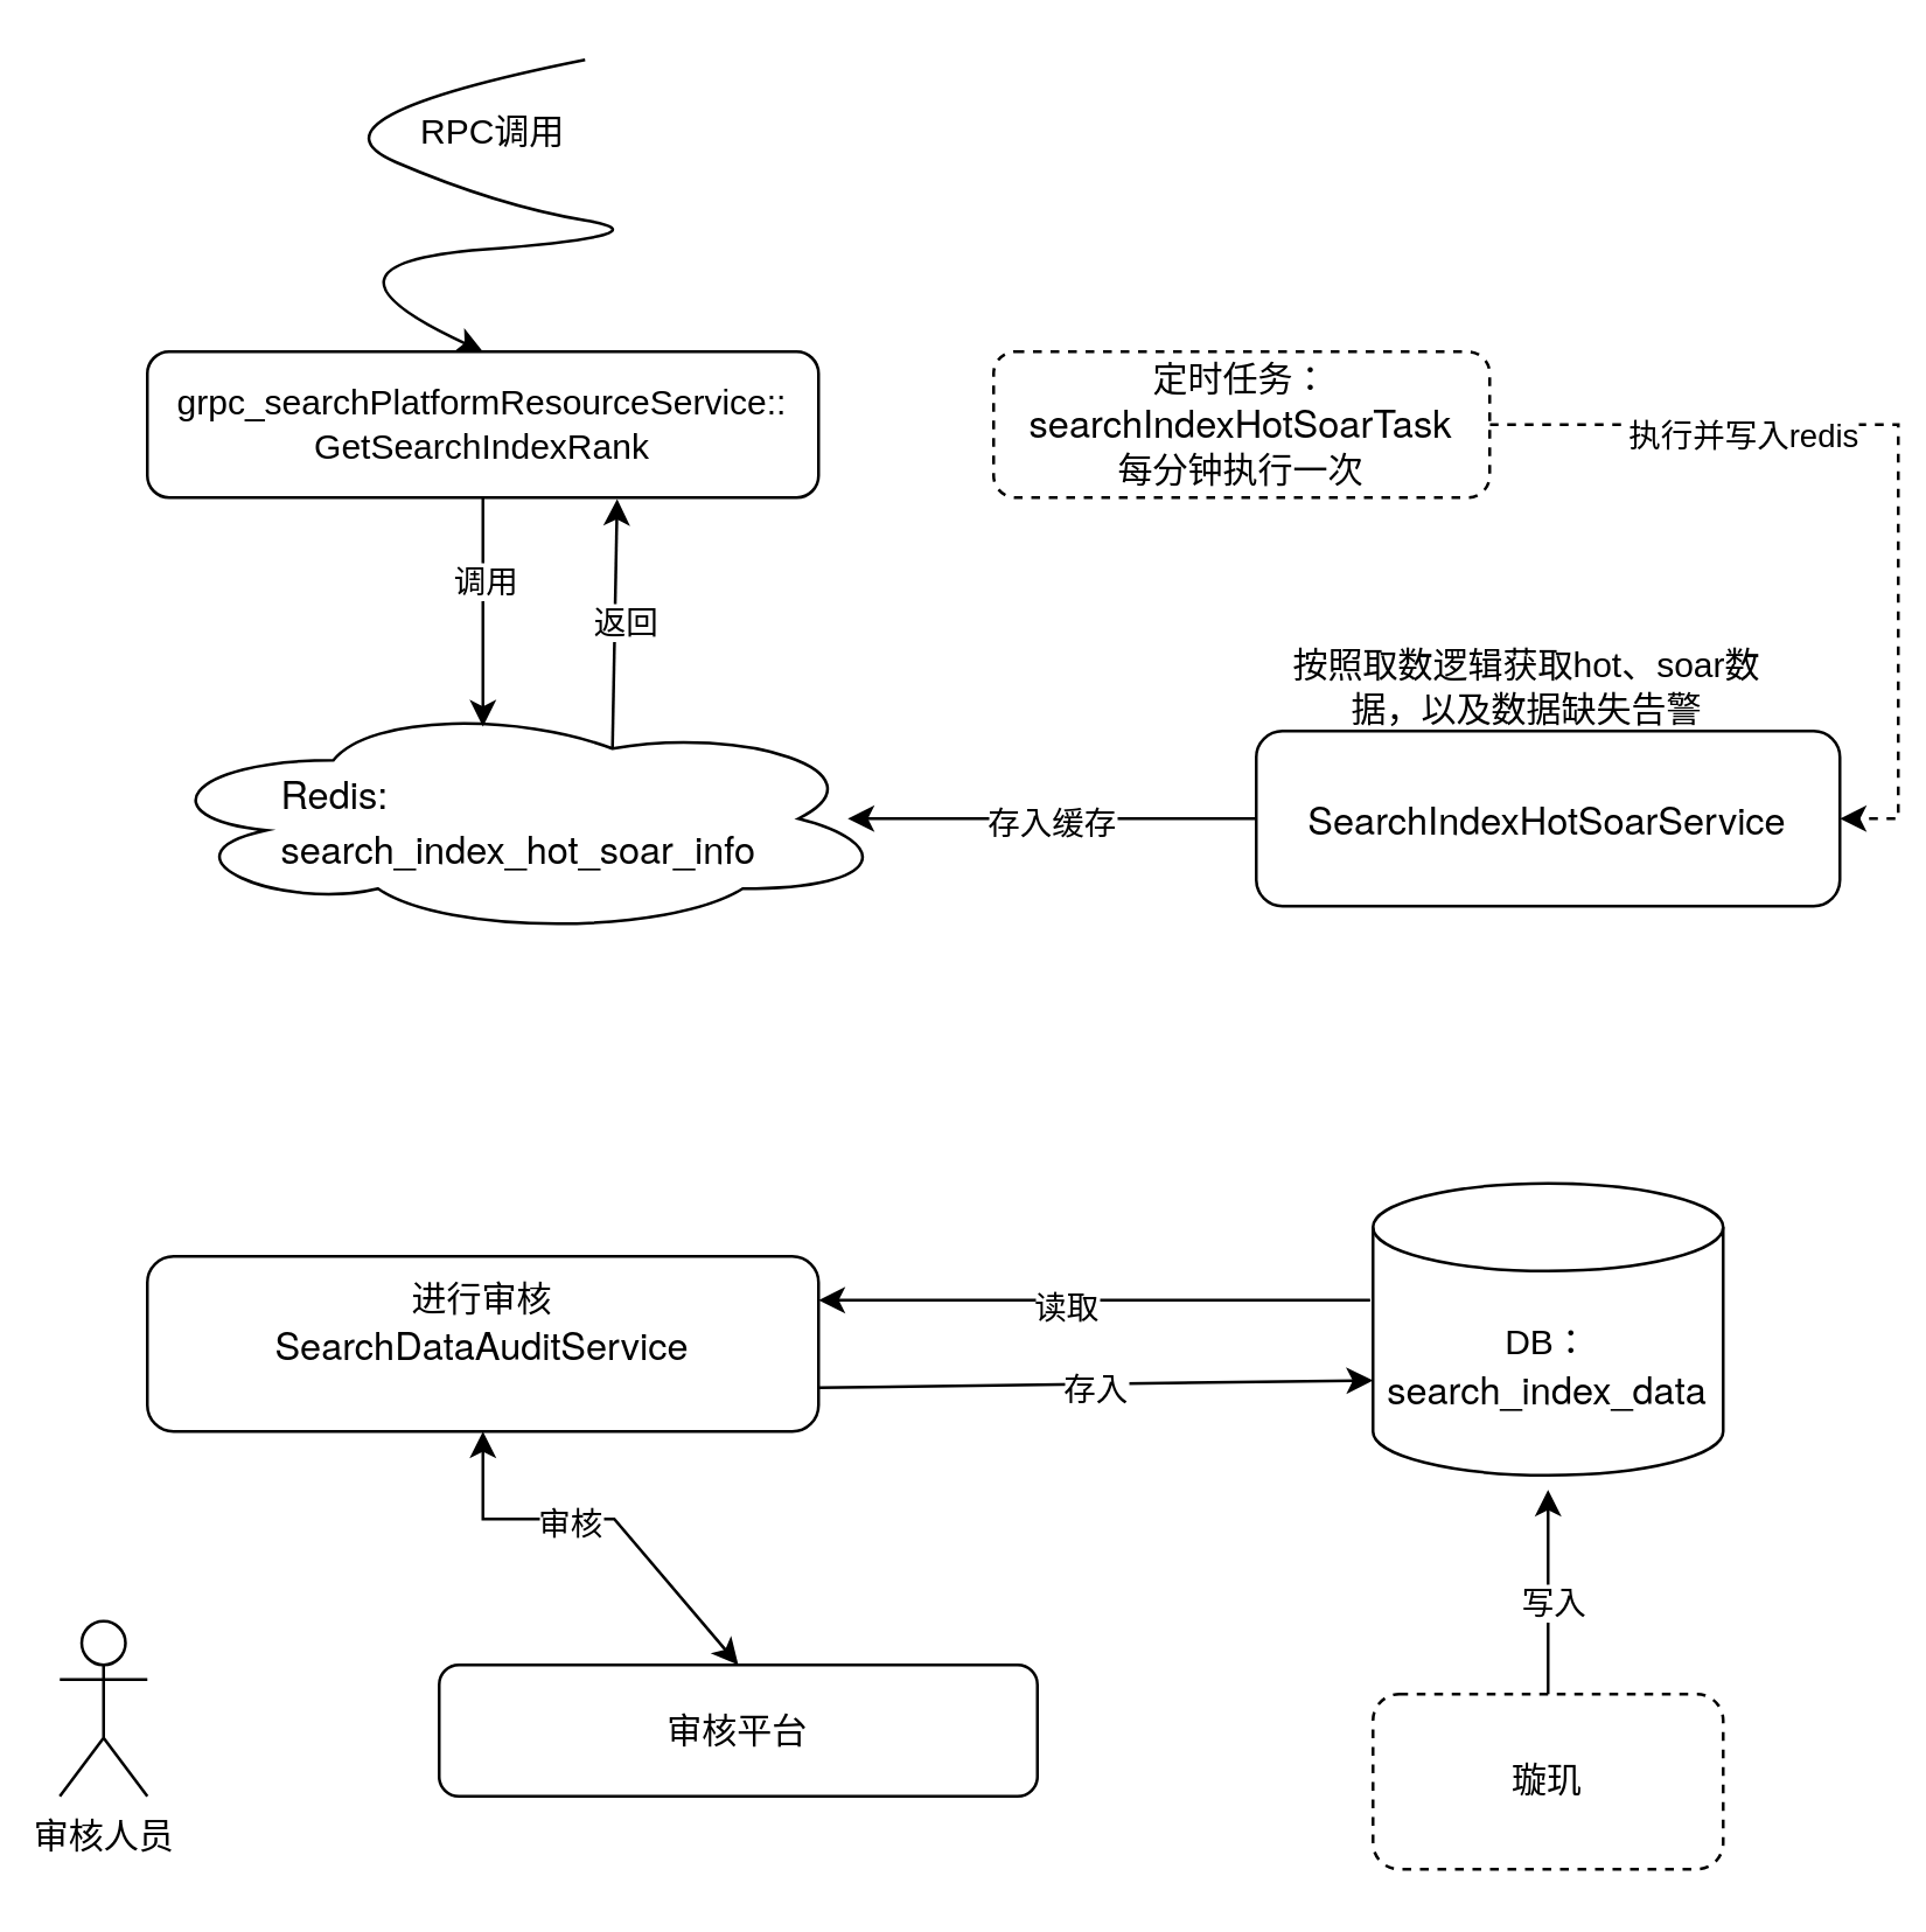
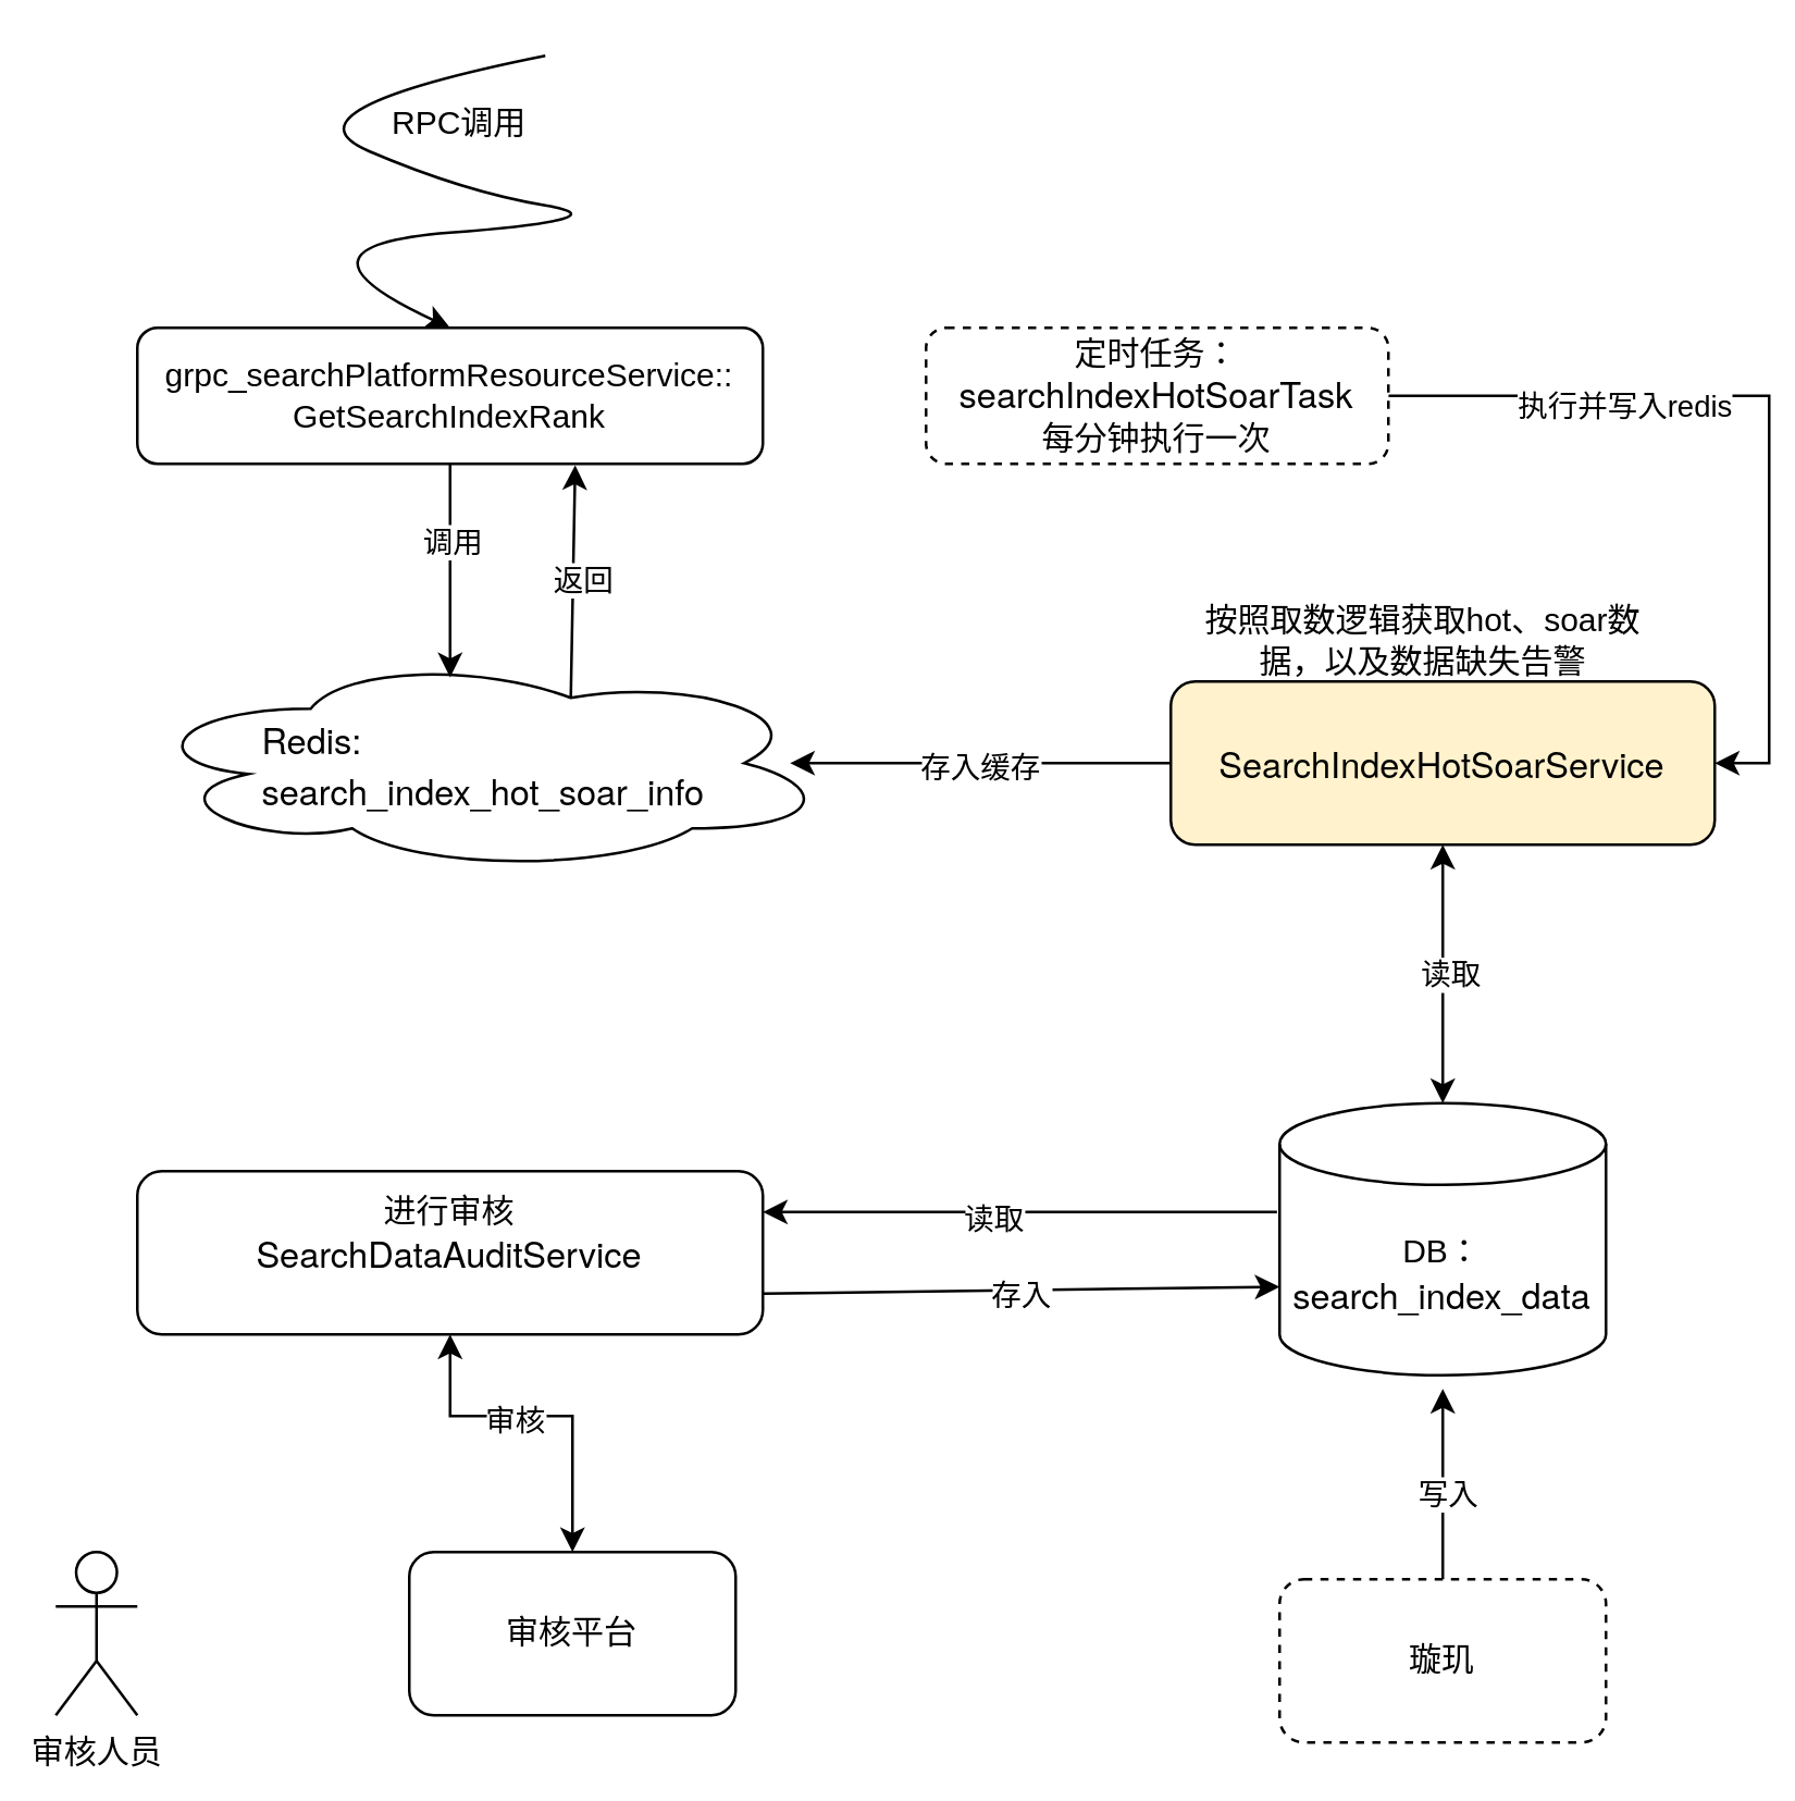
- <mxCell id="26" style="edgeStyle=orthogonalEdgeStyle;rounded=0;orthogonalLoop=1;jettySize=auto;html=1;exitX=1;exitY=0.5;exitDx=0;exitDy=0;entryX=1;entryY=0.5;entryDx=0;entryDy=0;dashed=1;" edge="1" parent="1" source="28" target="10"><mxGeometry relative="1" as="geometry" /></mxCell>
+ <mxCell id="26" style="edgeStyle=orthogonalEdgeStyle;rounded=0;orthogonalLoop=1;jettySize=auto;html=1;exitX=1;exitY=0.5;exitDx=0;exitDy=0;entryX=1;entryY=0.5;entryDx=0;entryDy=0;" edge="1" parent="1" source="28" target="10"><mxGeometry relative="1" as="geometry" /></mxCell>
- <mxCell id="10" value="&lt;p style=&quot;margin: 0px; font-variant-numeric: normal; font-variant-east-asian: normal; font-variant-alternates: normal; font-size-adjust: none; font-kerning: auto; font-optical-sizing: auto; font-feature-settings: normal; font-variation-settings: normal; font-variant-position: normal; font-variant-emoji: normal; font-stretch: normal; font-size: 13px; line-height: normal; font-family: &amp;quot;Helvetica Neue&amp;quot;; text-align: start;&quot; class=&quot;p1&quot;&gt;SearchIndexHotSoarService&lt;/p&gt;" style="rounded=1;whiteSpace=wrap;html=1;" vertex="1" parent="1"><mxGeometry x="430" y="250" width="200" height="60" as="geometry" /></mxCell>
+ <mxCell id="10" value="&lt;p style=&quot;margin: 0px; font-variant-numeric: normal; font-variant-east-asian: normal; font-variant-alternates: normal; font-size-adjust: none; font-kerning: auto; font-optical-sizing: auto; font-feature-settings: normal; font-variation-settings: normal; font-variant-position: normal; font-variant-emoji: normal; font-stretch: normal; font-size: 13px; line-height: normal; font-family: &amp;quot;Helvetica Neue&amp;quot;; text-align: start;&quot; class=&quot;p1&quot;&gt;SearchIndexHotSoarService&lt;/p&gt;" style="rounded=1;whiteSpace=wrap;html=1;fillColor=#fff2cc;" vertex="1" parent="1"><mxGeometry x="430" y="250" width="200" height="60" as="geometry" /></mxCell>
+ <mxCell id="14" value="" style="endArrow=classic;startArrow=classic;html=1;rounded=0;entryX=0.5;entryY=1;entryDx=0;entryDy=0;exitX=0.5;exitY=0;exitDx=0;exitDy=0;exitPerimeter=0;" edge="1" parent="1" source="13" target="10"><mxGeometry width="50" height="50" relative="1" as="geometry"><mxPoint x="360" y="460" as="sourcePoint" /><mxPoint x="410" y="410" as="targetPoint" /></mxGeometry></mxCell>
+ <mxCell id="15" value="读取" style="edgeLabel;html=1;align=center;verticalAlign=middle;resizable=0;points=[];" vertex="1" connectable="0" parent="14"><mxGeometry y="-2" relative="1" as="geometry"><mxPoint as="offset" /></mxGeometry></mxCell>
- <mxCell id="32" value="审核人员" style="shape=umlActor;verticalLabelPosition=bottom;verticalAlign=top;html=1;outlineConnect=0;" vertex="1" parent="1"><mxGeometry x="20" y="555" width="30" height="60" as="geometry" /></mxCell>
+ <mxCell id="32" value="审核人员" style="shape=umlActor;verticalLabelPosition=bottom;verticalAlign=top;html=1;outlineConnect=0;" vertex="1" parent="1"><mxGeometry x="20" y="570" width="30" height="60" as="geometry" /></mxCell>
- <mxCell id="29" value="审核平台" style="rounded=1;whiteSpace=wrap;html=1;" vertex="1" parent="1"><mxGeometry x="150" y="570" width="205" height="45" as="geometry" /></mxCell>
+ <mxCell id="29" value="审核平台" style="rounded=1;whiteSpace=wrap;html=1;" vertex="1" parent="1"><mxGeometry x="150" y="570" width="120" height="60" as="geometry" /></mxCell>
